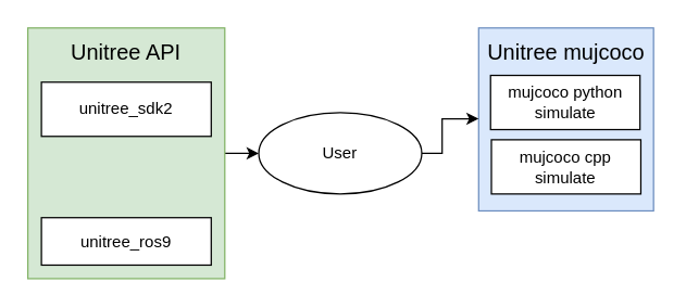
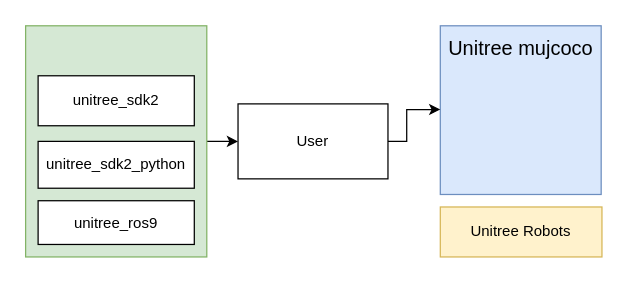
- <mxCell id="13" value="&lt;font style=&quot;font-size: 16px;&quot;&gt;Unitree API&lt;/font&gt;" style="text;html=1;strokeColor=none;fillColor=none;align=center;verticalAlign=middle;whiteSpace=wrap;rounded=0;" parent="1" vertex="1"><mxGeometry x="26.25" y="20" width="132.5" height="35" as="geometry" /></mxCell>
- <mxCell id="9" value="mujcoco python&lt;br&gt;simulate" style="rounded=0;whiteSpace=wrap;html=1;" parent="1" vertex="1"><mxGeometry x="360.63" y="55" width="110" height="40" as="geometry" /></mxCell>
- <mxCell id="12" value="User" style="ellipse;whiteSpace=wrap;html=1;" parent="1" vertex="1"><mxGeometry x="190" y="82.5" width="120" height="60" as="geometry" /></mxCell>
+ <mxCell id="12" value="User" style="rounded=0;whiteSpace=wrap;html=1;" parent="1" vertex="1"><mxGeometry x="190" y="82.5" width="120" height="60" as="geometry" /></mxCell>
- <mxCell id="8" value="mujcoco cpp &lt;br&gt;simulate" style="rounded=0;whiteSpace=wrap;html=1;" parent="1" vertex="1"><mxGeometry x="361.26" y="102.5" width="110" height="40" as="geometry" /></mxCell>
+ <mxCell id="6" value="unitree_sdk2_python" style="rounded=0;whiteSpace=wrap;html=1;" parent="1" vertex="1"><mxGeometry x="30" y="112.5" width="125" height="37.5" as="geometry" /></mxCell>
+ <mxCell id="10" value="Unitree Robots" style="rounded=0;whiteSpace=wrap;html=1;fillColor=#fff2cc;strokeColor=#d6b656;" parent="1" vertex="1"><mxGeometry x="351.88" y="165" width="129.38" height="40" as="geometry" /></mxCell>
